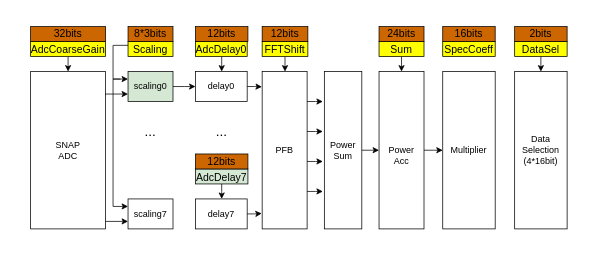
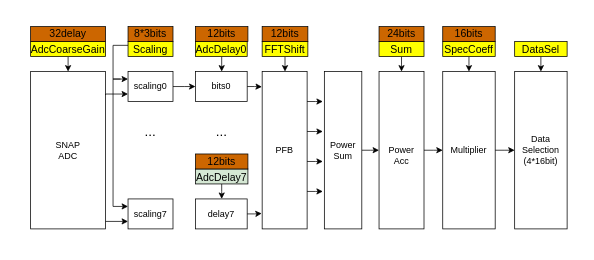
- <mxCell id="50" value="32bits" style="rounded=0;whiteSpace=wrap;html=1;strokeColor=#000000;fontSize=14;fillColor=#CC6600;" parent="1" vertex="1"><mxGeometry x="40" y="35" width="100" height="20" as="geometry" /></mxCell>
+ <mxCell id="50" value="32delay" style="rounded=0;whiteSpace=wrap;html=1;strokeColor=#000000;fontSize=14;fillColor=#CC6600;" parent="1" vertex="1"><mxGeometry x="40" y="35" width="100" height="20" as="geometry" /></mxCell>
- <mxCell id="56" value="2bits" style="rounded=0;whiteSpace=wrap;html=1;strokeColor=#000000;fontSize=14;fillColor=#CC6600;" parent="1" vertex="1"><mxGeometry x="686" y="35" width="70" height="20" as="geometry" /></mxCell>
+ <mxCell id="39" value="" style="edgeStyle=elbowEdgeStyle;rounded=0;orthogonalLoop=1;jettySize=auto;html=1;fontSize=14;startArrow=none;startFill=0;endArrow=classic;endFill=1;" parent="37" source="40" target="38" edge="1"><mxGeometry relative="1" as="geometry" /></mxCell>
- <mxCell id="12" value="scaling0" style="rounded=0;whiteSpace=wrap;html=1;fillColor=#d5e8d4;" parent="11" vertex="1"><mxGeometry width="60" height="40" as="geometry" /></mxCell>
+ <mxCell id="12" value="scaling0" style="rounded=0;whiteSpace=wrap;html=1;" parent="11" vertex="1"><mxGeometry width="60" height="40" as="geometry" /></mxCell>
- <mxCell id="16" value="delay0" style="rounded=0;whiteSpace=wrap;html=1;" parent="15" vertex="1"><mxGeometry width="69" height="40" as="geometry" /></mxCell>
+ <mxCell id="16" value="bits0" style="rounded=0;whiteSpace=wrap;html=1;" parent="15" vertex="1"><mxGeometry width="69" height="40" as="geometry" /></mxCell>
+ <mxCell id="45" value="" style="edgeStyle=elbowEdgeStyle;rounded=0;orthogonalLoop=1;jettySize=auto;html=1;fontSize=14;startArrow=none;startFill=0;endArrow=classic;endFill=1;" parent="1" source="38" target="47" edge="1"><mxGeometry relative="1" as="geometry" /></mxCell>
